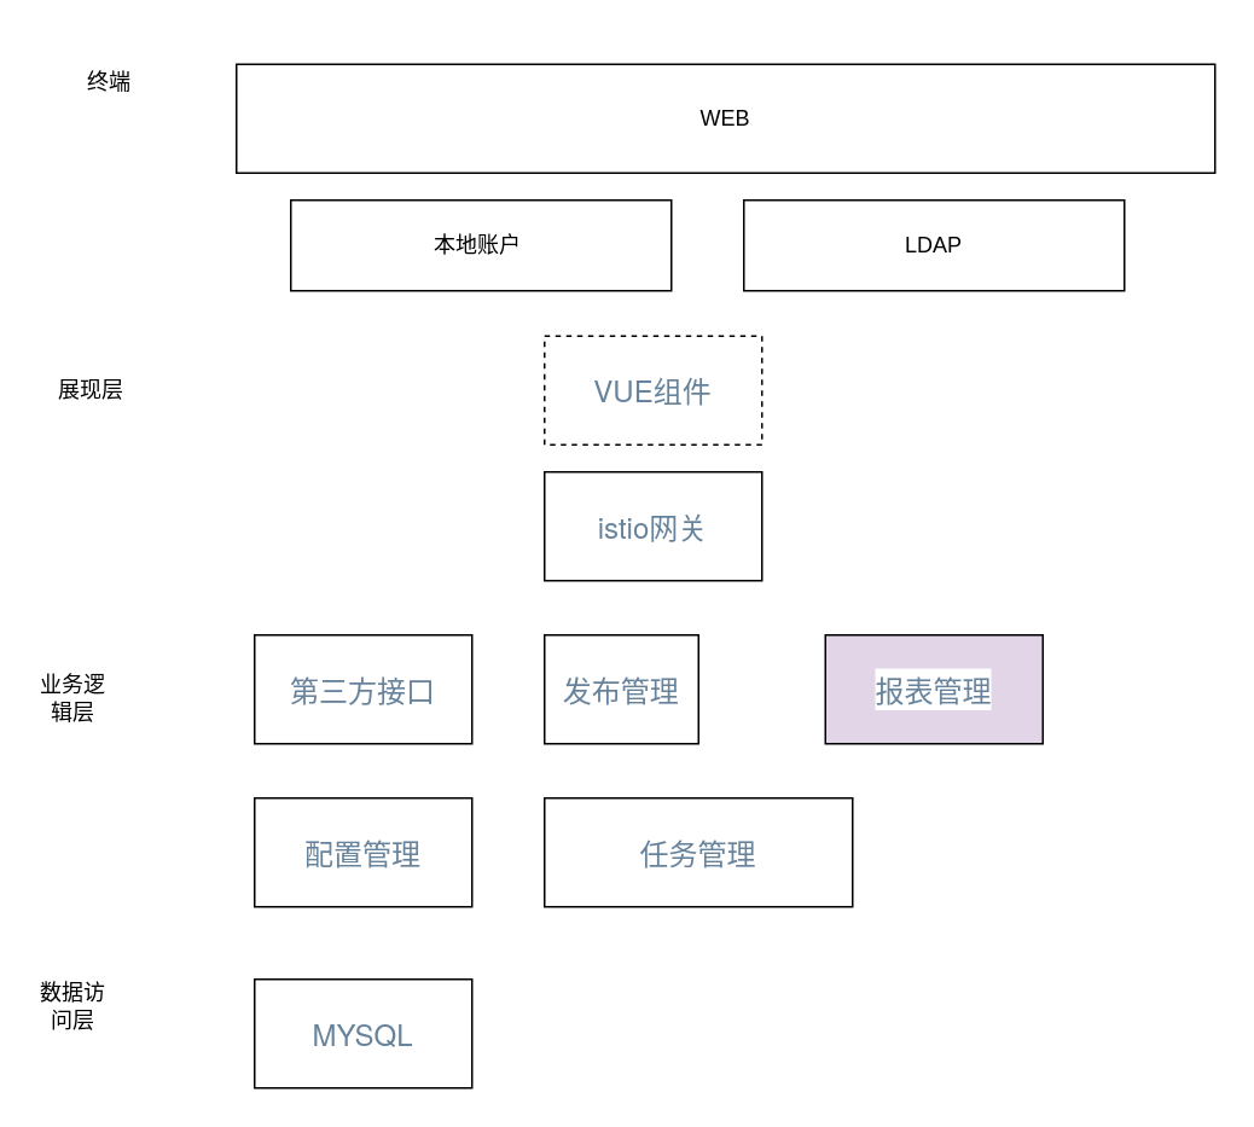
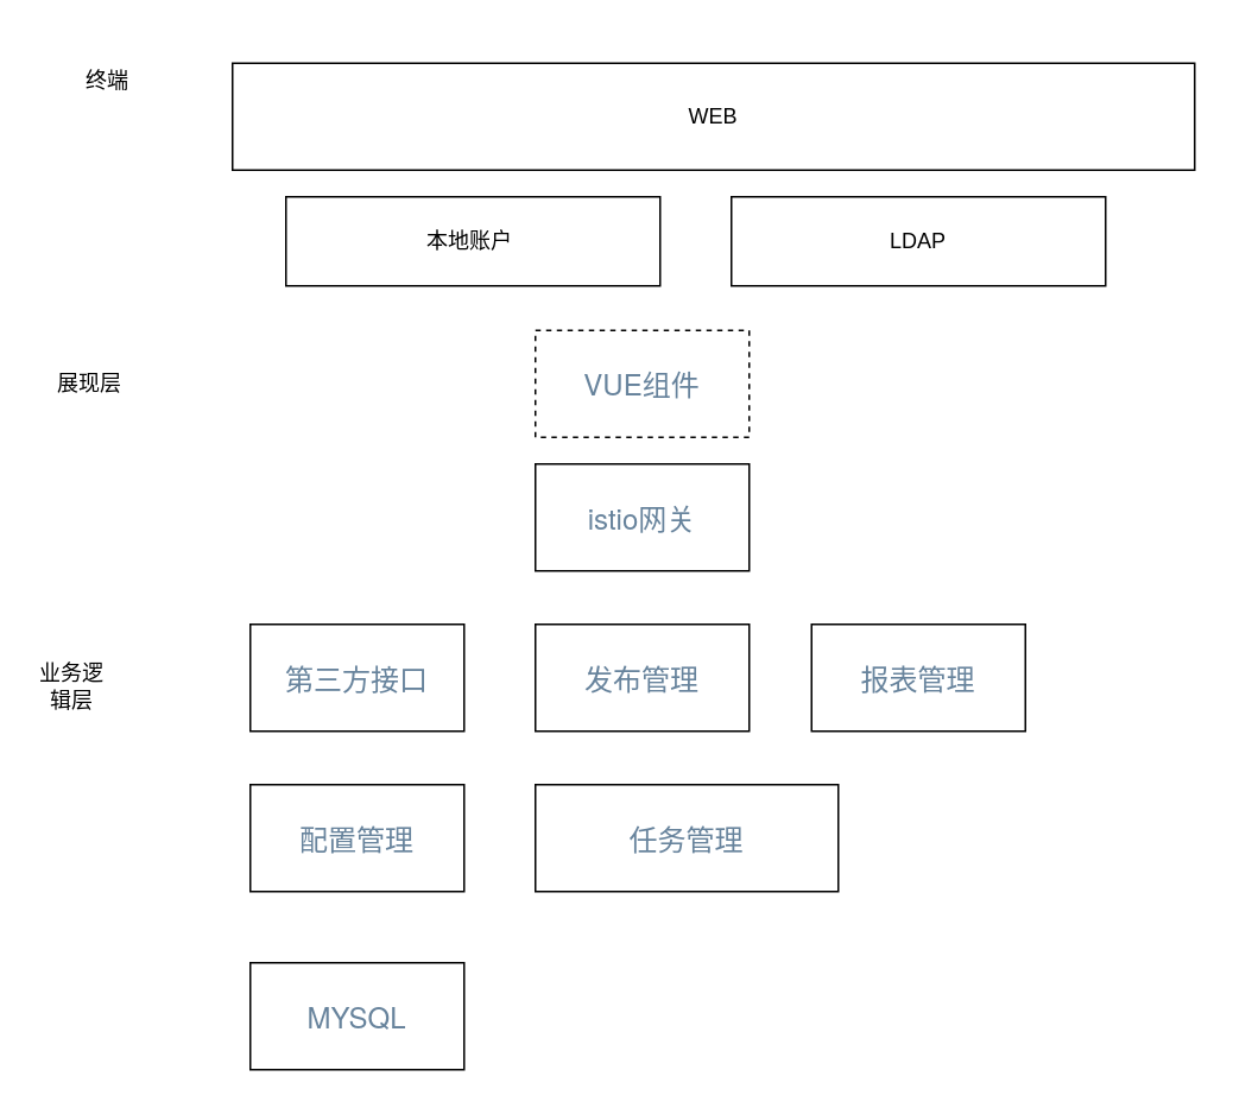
- <mxCell id="11" value="&lt;span style=&quot;color: rgb(103 , 131 , 156) ; font-family: &amp;#34;helvetica neue&amp;#34; , &amp;#34;helvetica&amp;#34; , &amp;#34;arial&amp;#34; , sans-serif ; font-size: 16px ; background-color: rgb(255 , 255 , 255)&quot;&gt;发布管理&lt;/span&gt;" style="rounded=0;whiteSpace=wrap;html=1;" vertex="1" parent="1"><mxGeometry x="300" y="350" width="85" height="60" as="geometry" /></mxCell>
+ <mxCell id="11" value="&lt;span style=&quot;color: rgb(103 , 131 , 156) ; font-family: &amp;#34;helvetica neue&amp;#34; , &amp;#34;helvetica&amp;#34; , &amp;#34;arial&amp;#34; , sans-serif ; font-size: 16px ; background-color: rgb(255 , 255 , 255)&quot;&gt;发布管理&lt;/span&gt;" style="rounded=0;whiteSpace=wrap;html=1;" vertex="1" parent="1"><mxGeometry x="300" y="350" width="120" height="60" as="geometry" /></mxCell>
- <mxCell id="12" value="&lt;span style=&quot;color: rgb(103 , 131 , 156) ; font-family: &amp;#34;helvetica neue&amp;#34; , &amp;#34;helvetica&amp;#34; , &amp;#34;arial&amp;#34; , sans-serif ; font-size: 16px ; background-color: rgb(255 , 255 , 255)&quot;&gt;报表管理&lt;/span&gt;" style="rounded=0;whiteSpace=wrap;html=1;fillColor=#e1d5e7;" vertex="1" parent="1"><mxGeometry x="455" y="350" width="120" height="60" as="geometry" /></mxCell>
+ <mxCell id="12" value="&lt;span style=&quot;color: rgb(103 , 131 , 156) ; font-family: &amp;#34;helvetica neue&amp;#34; , &amp;#34;helvetica&amp;#34; , &amp;#34;arial&amp;#34; , sans-serif ; font-size: 16px ; background-color: rgb(255 , 255 , 255)&quot;&gt;报表管理&lt;/span&gt;" style="rounded=0;whiteSpace=wrap;html=1;" vertex="1" parent="1"><mxGeometry x="455" y="350" width="120" height="60" as="geometry" /></mxCell>
- <mxCell id="15" value="数据访问层" style="text;html=1;strokeColor=none;fillColor=none;align=center;verticalAlign=middle;whiteSpace=wrap;rounded=0;" vertex="1" parent="1"><mxGeometry x="20" y="530" width="40" height="50" as="geometry" /></mxCell>
